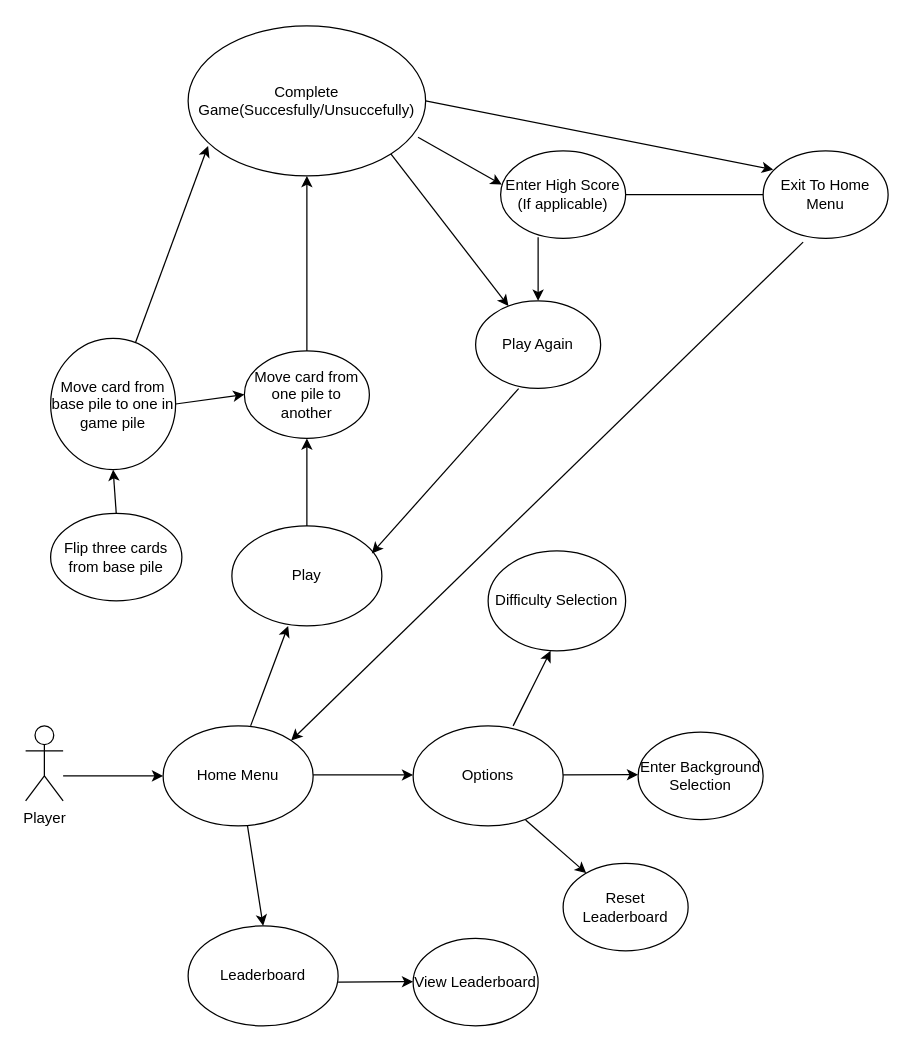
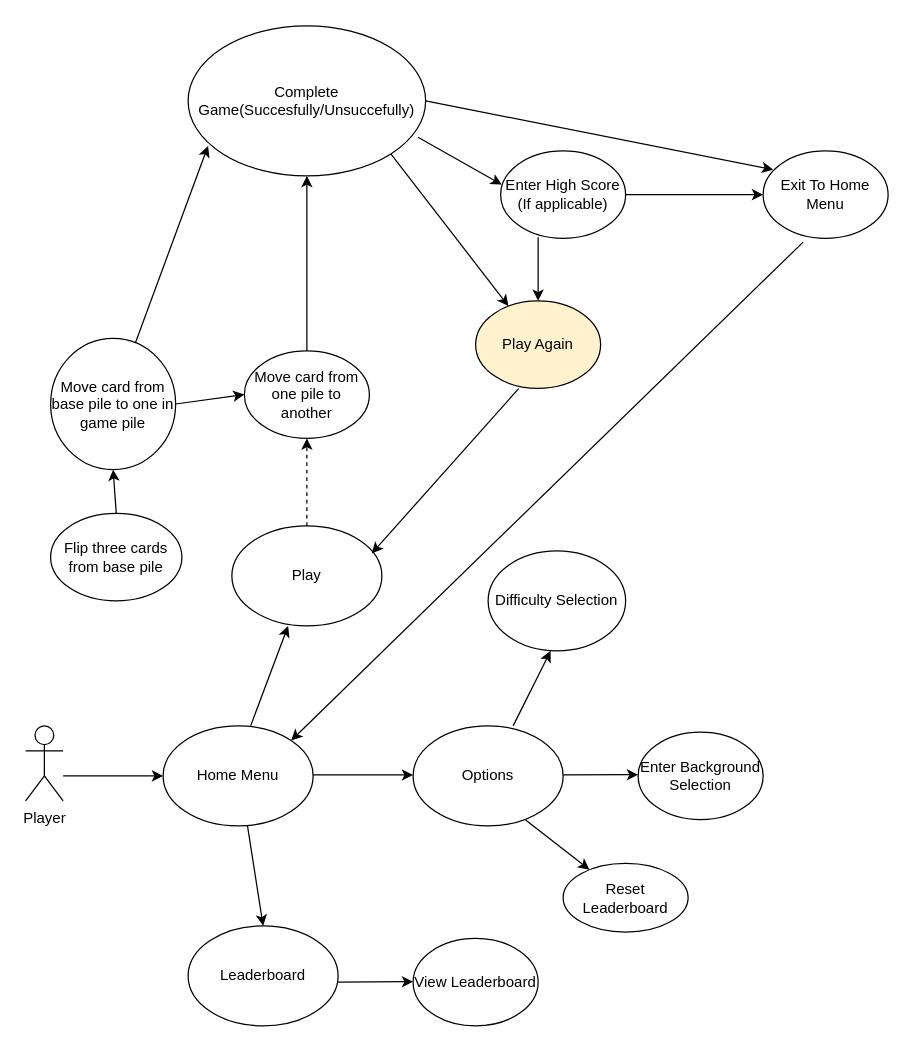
- <mxCell id="35" value="" style="endArrow=none;html=1;entryX=0;entryY=0.5;entryDx=0;entryDy=0;exitX=1;exitY=0.5;exitDx=0;exitDy=0;" edge="1" parent="1" source="34" target="27"><mxGeometry width="50" height="50" relative="1" as="geometry"><mxPoint x="559.997" y="60.003" as="sourcePoint" /><mxPoint x="640.443" y="61.025" as="targetPoint" /></mxGeometry></mxCell>
+ <mxCell id="35" value="" style="endArrow=classic;html=1;entryX=0;entryY=0.5;entryDx=0;entryDy=0;exitX=1;exitY=0.5;exitDx=0;exitDy=0;" edge="1" parent="1" source="34" target="27"><mxGeometry width="50" height="50" relative="1" as="geometry"><mxPoint x="559.997" y="60.003" as="sourcePoint" /><mxPoint x="640.443" y="61.025" as="targetPoint" /></mxGeometry></mxCell>
- <mxCell id="28" value="Play Again" style="ellipse;whiteSpace=wrap;html=1;" parent="1" vertex="1"><mxGeometry x="380" y="240" width="100" height="70" as="geometry" /></mxCell>
+ <mxCell id="28" value="Play Again" style="ellipse;whiteSpace=wrap;html=1;fillColor=#fff2cc;" parent="1" vertex="1"><mxGeometry x="380" y="240" width="100" height="70" as="geometry" /></mxCell>
- <mxCell id="8" value="" style="endArrow=classic;html=1;entryX=0.5;entryY=1;entryDx=0;entryDy=0;exitX=0.5;exitY=0;exitDx=0;exitDy=0;" parent="1" edge="1" target="9" source="6"><mxGeometry width="50" height="50" relative="1" as="geometry"><mxPoint x="270" y="420" as="sourcePoint" /><mxPoint x="300" y="350" as="targetPoint" /></mxGeometry></mxCell>
+ <mxCell id="8" value="" style="endArrow=classic;html=1;entryX=0.5;entryY=1;entryDx=0;entryDy=0;exitX=0.5;exitY=0;exitDx=0;exitDy=0;dashed=1;" parent="1" edge="1" target="9" source="6"><mxGeometry width="50" height="50" relative="1" as="geometry"><mxPoint x="270" y="420" as="sourcePoint" /><mxPoint x="300" y="350" as="targetPoint" /></mxGeometry></mxCell>
- <mxCell id="22" value="Reset Leaderboard" style="ellipse;whiteSpace=wrap;html=1;" parent="1" vertex="1"><mxGeometry x="450" y="690" width="100" height="70" as="geometry" /></mxCell>
+ <mxCell id="22" value="Reset Leaderboard" style="ellipse;whiteSpace=wrap;html=1;" parent="1" vertex="1"><mxGeometry x="450" y="690" width="100" height="55" as="geometry" /></mxCell>
